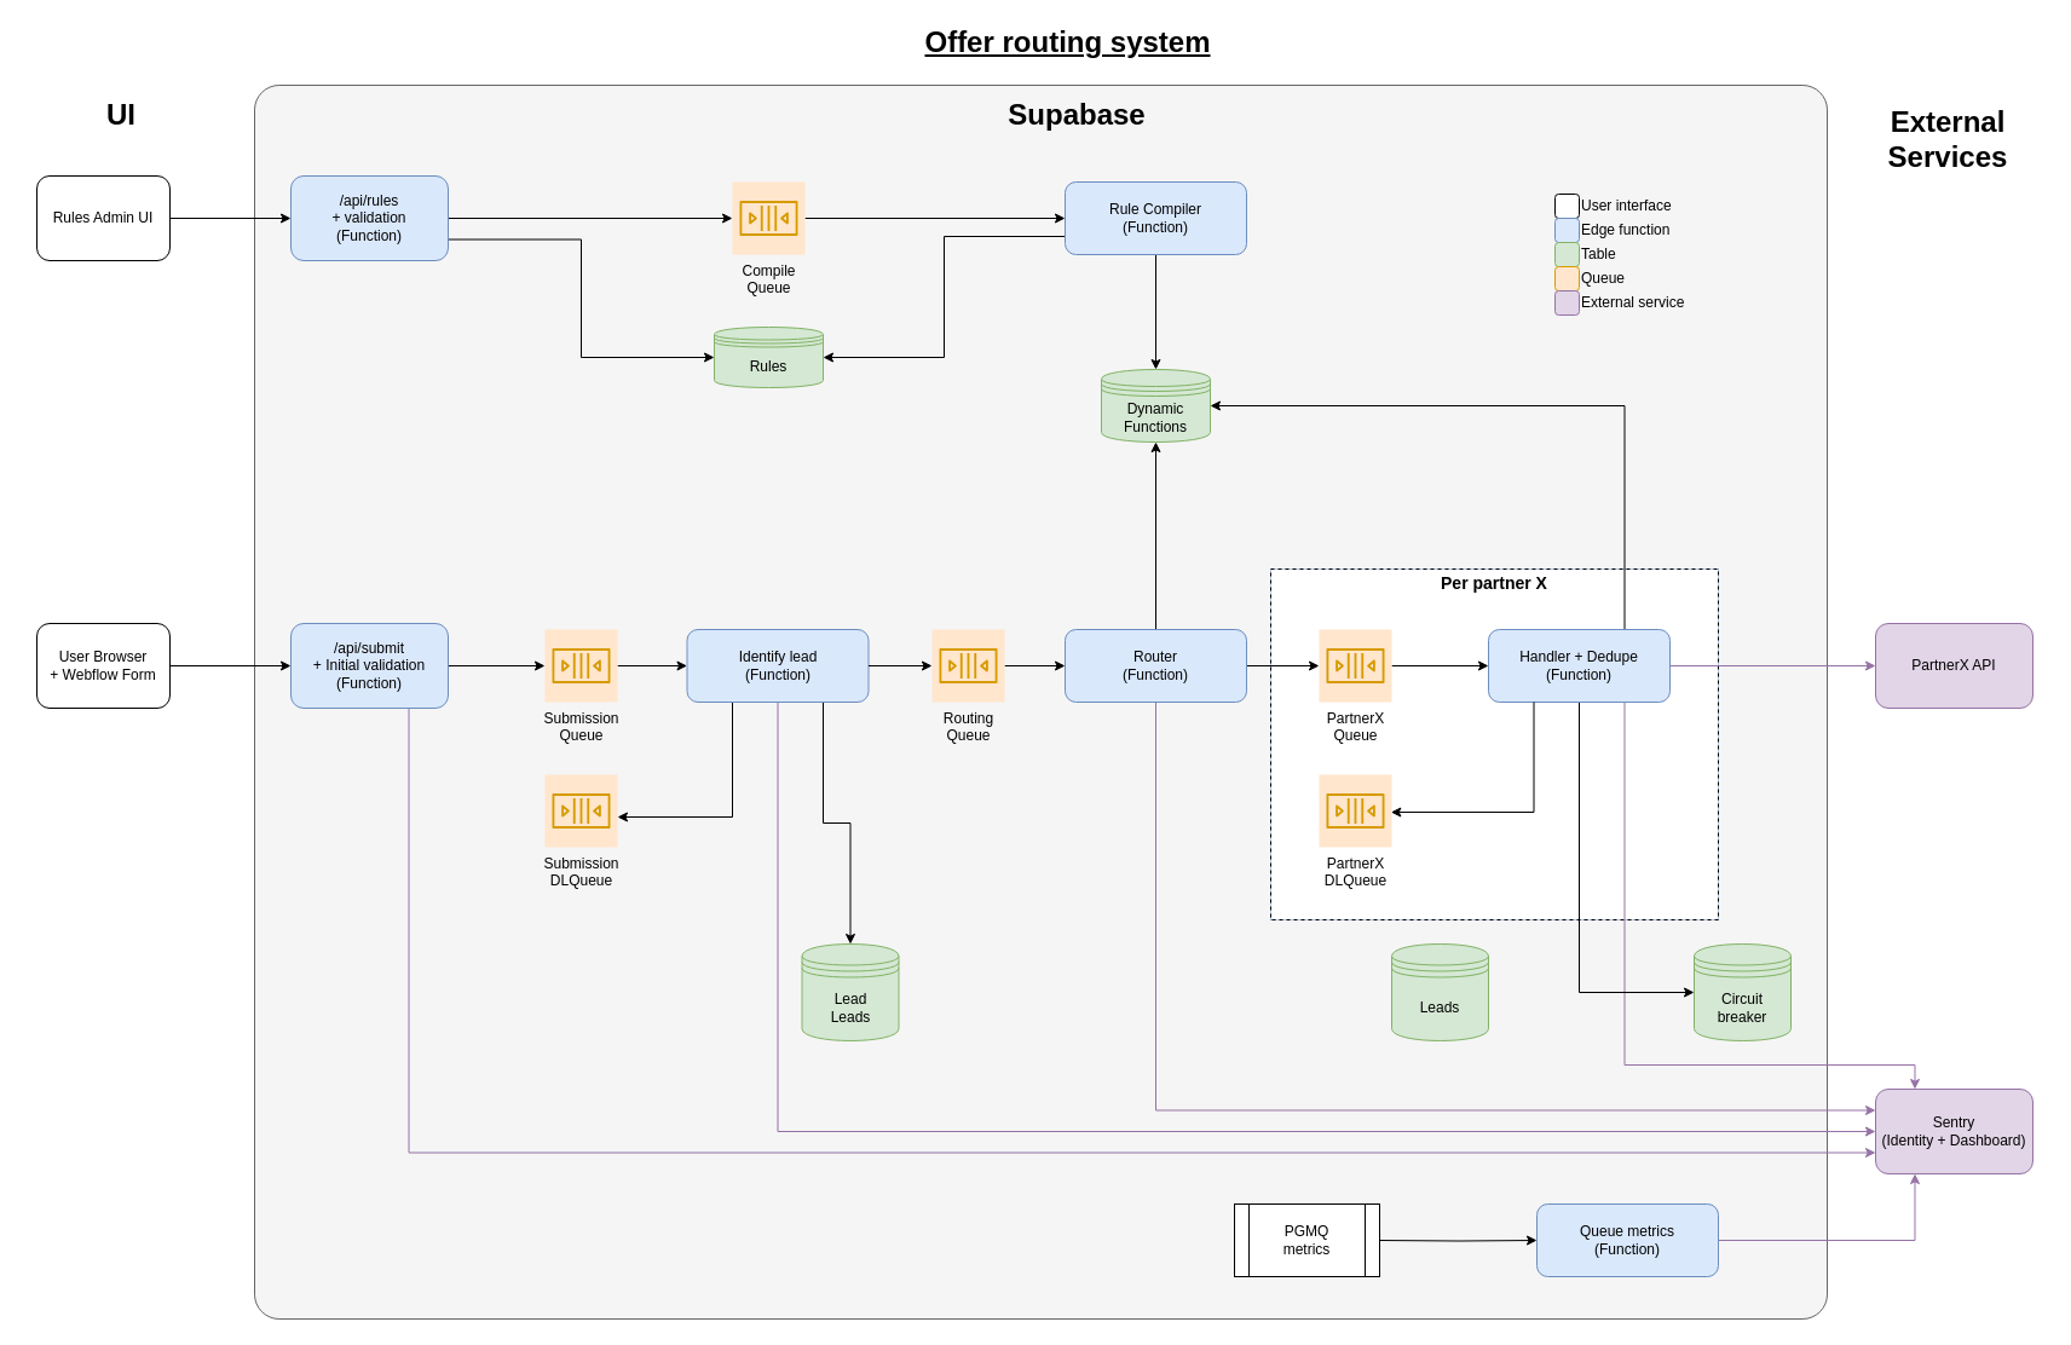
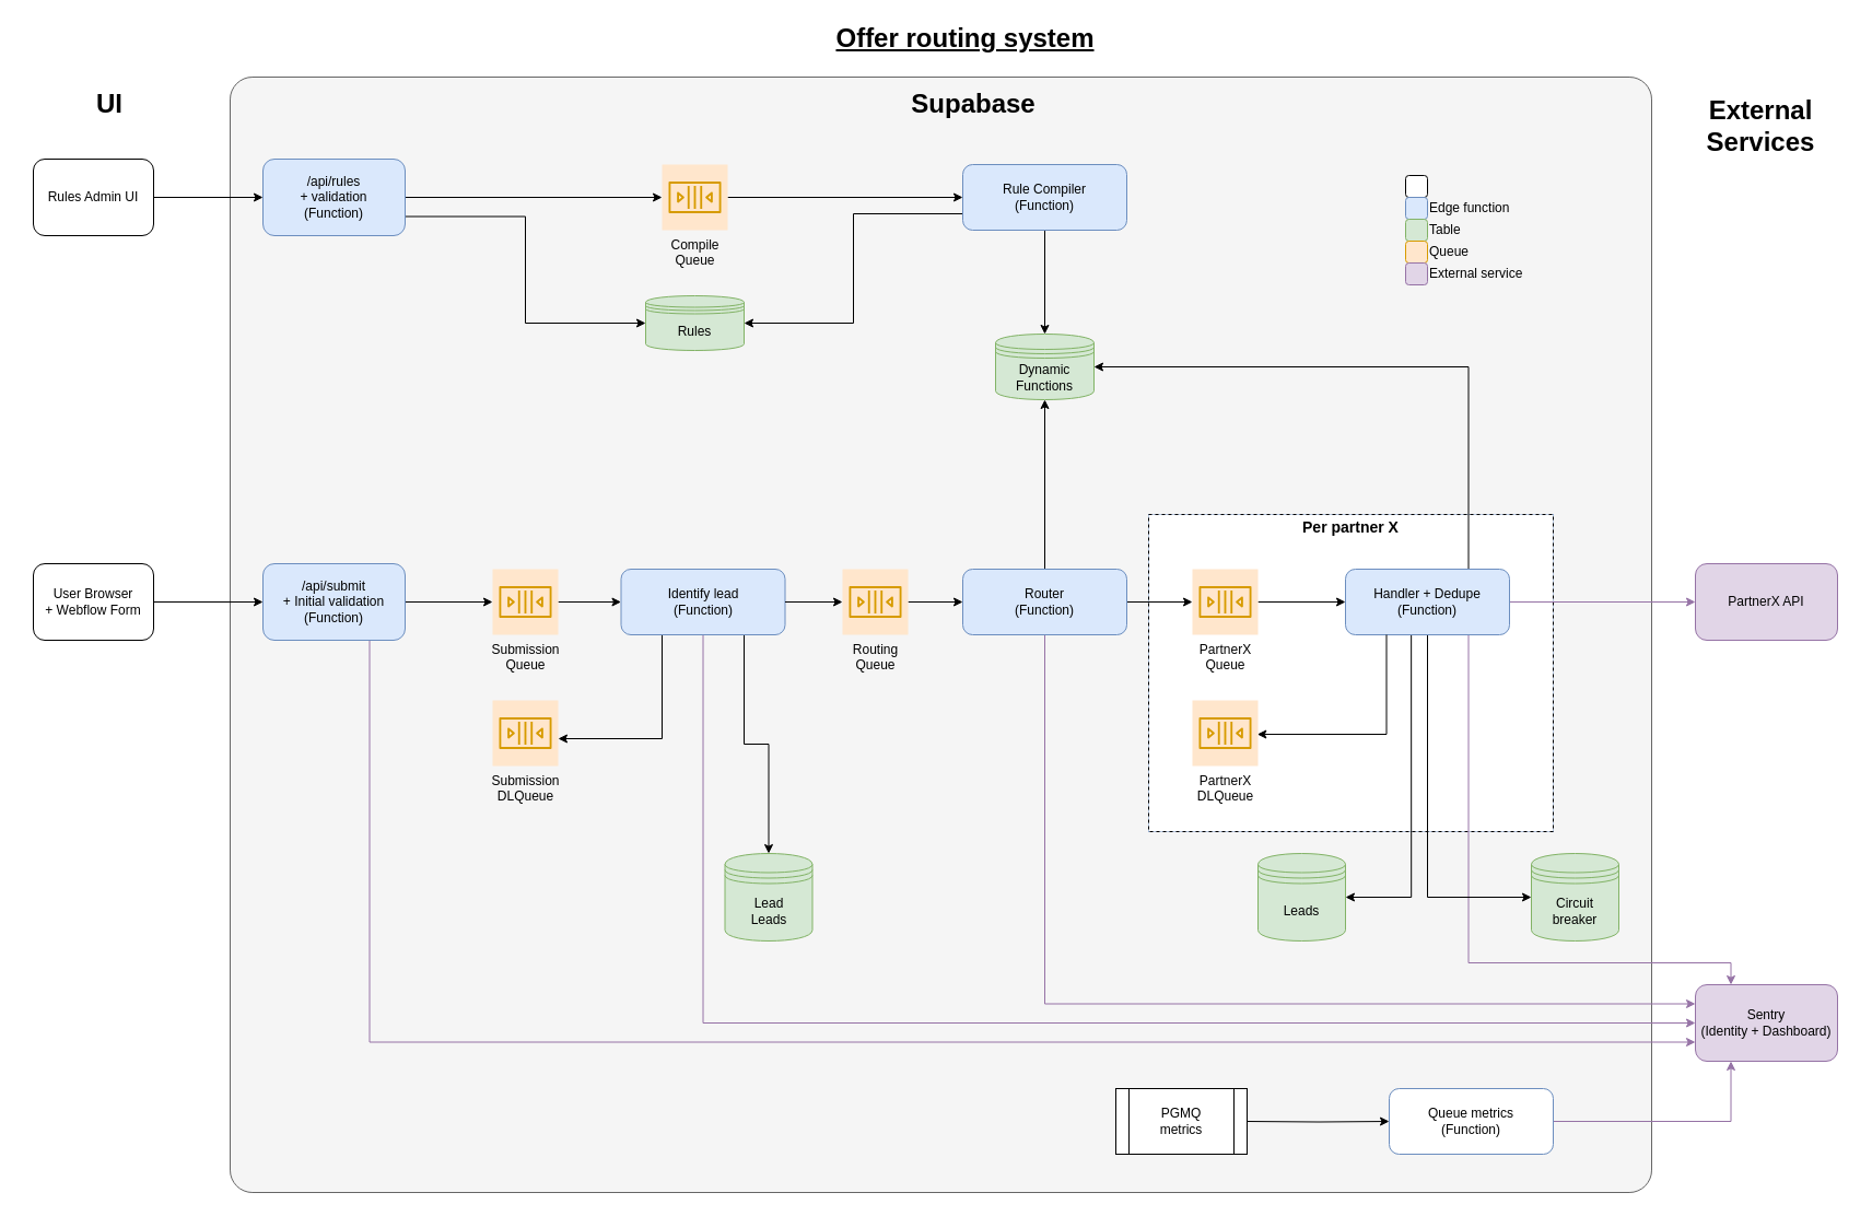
- <mxCell id="64" value="User interface" style="text;html=1;align=left;verticalAlign=middle;whiteSpace=wrap;rounded=0;" parent="62" vertex="1"><mxGeometry x="20" width="135" height="20" as="geometry" /></mxCell>
+ <mxCell id="40" style="edgeStyle=orthogonalEdgeStyle;rounded=0;orthogonalLoop=1;jettySize=auto;html=1;exitX=0.401;exitY=1.005;exitDx=0;exitDy=0;entryX=1;entryY=0.5;entryDx=0;entryDy=0;exitPerimeter=0;" parent="1" source="42" target="11" edge="1"><mxGeometry relative="1" as="geometry" /></mxCell>
- <mxCell id="46" value="Queue metrics&lt;br&gt;&lt;div&gt;(Function)&lt;/div&gt;" style="rounded=1;whiteSpace=wrap;html=1;fillColor=#dae8fc;strokeColor=#6c8ebf;" parent="1" vertex="1"><mxGeometry x="1270" y="995" width="150" height="60" as="geometry" /></mxCell>
+ <mxCell id="46" value="Queue metrics&lt;br&gt;&lt;div&gt;(Function)&lt;/div&gt;" style="rounded=1;whiteSpace=wrap;html=1;fillColor=#ffffff;strokeColor=#6c8ebf;" parent="1" vertex="1"><mxGeometry x="1270" y="995" width="150" height="60" as="geometry" /></mxCell>
